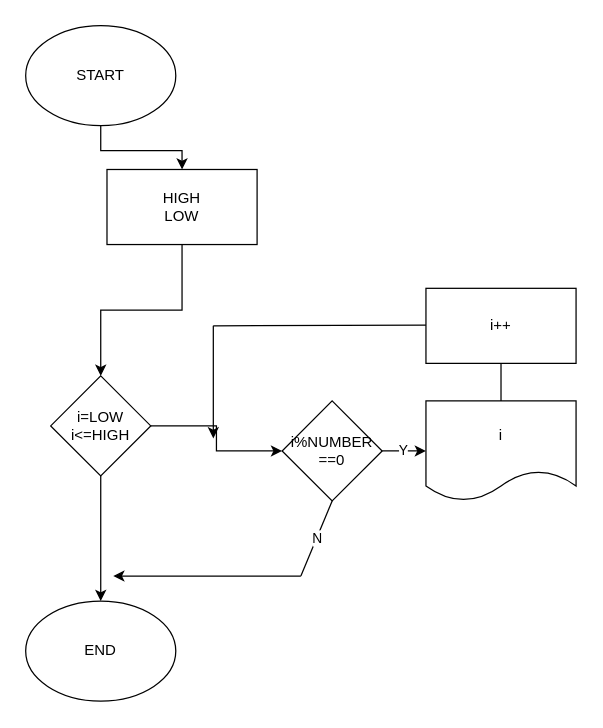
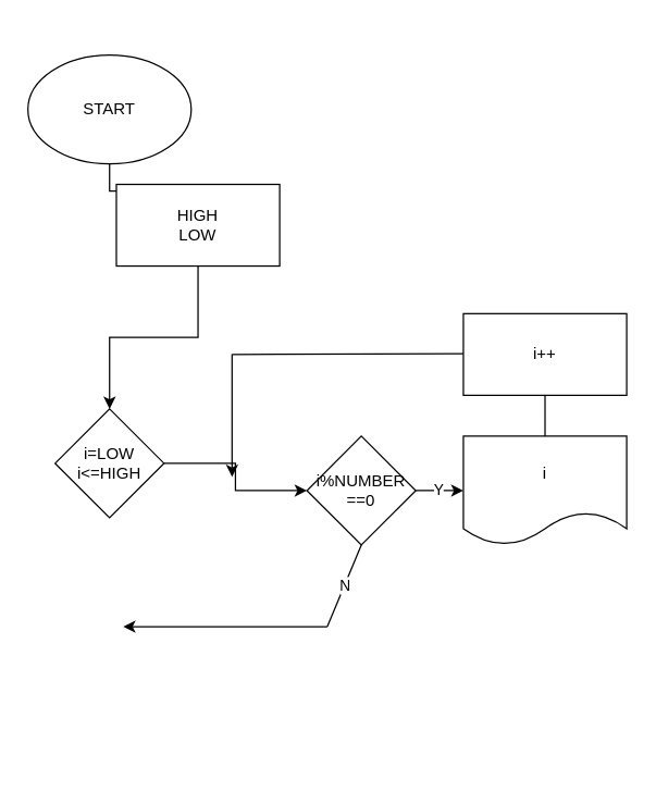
- <mxCell id="3" value="START" style="ellipse;whiteSpace=wrap;html=1;" vertex="1" parent="1"><mxGeometry x="20" y="20" width="120" height="80" as="geometry" /></mxCell>
+ <mxCell id="3" value="START" style="ellipse;whiteSpace=wrap;html=1;" vertex="1" parent="1"><mxGeometry x="20" y="40" width="120" height="80" as="geometry" /></mxCell>
- <mxCell id="7" value="" style="edgeStyle=orthogonalEdgeStyle;rounded=0;orthogonalLoop=1;jettySize=auto;html=1;" edge="1" parent="1" source="8" target="16"><mxGeometry relative="1" as="geometry" /></mxCell>
- <mxCell id="16" value="END" style="ellipse;whiteSpace=wrap;html=1;" vertex="1" parent="1"><mxGeometry x="20" y="480" width="120" height="80" as="geometry" /></mxCell>
